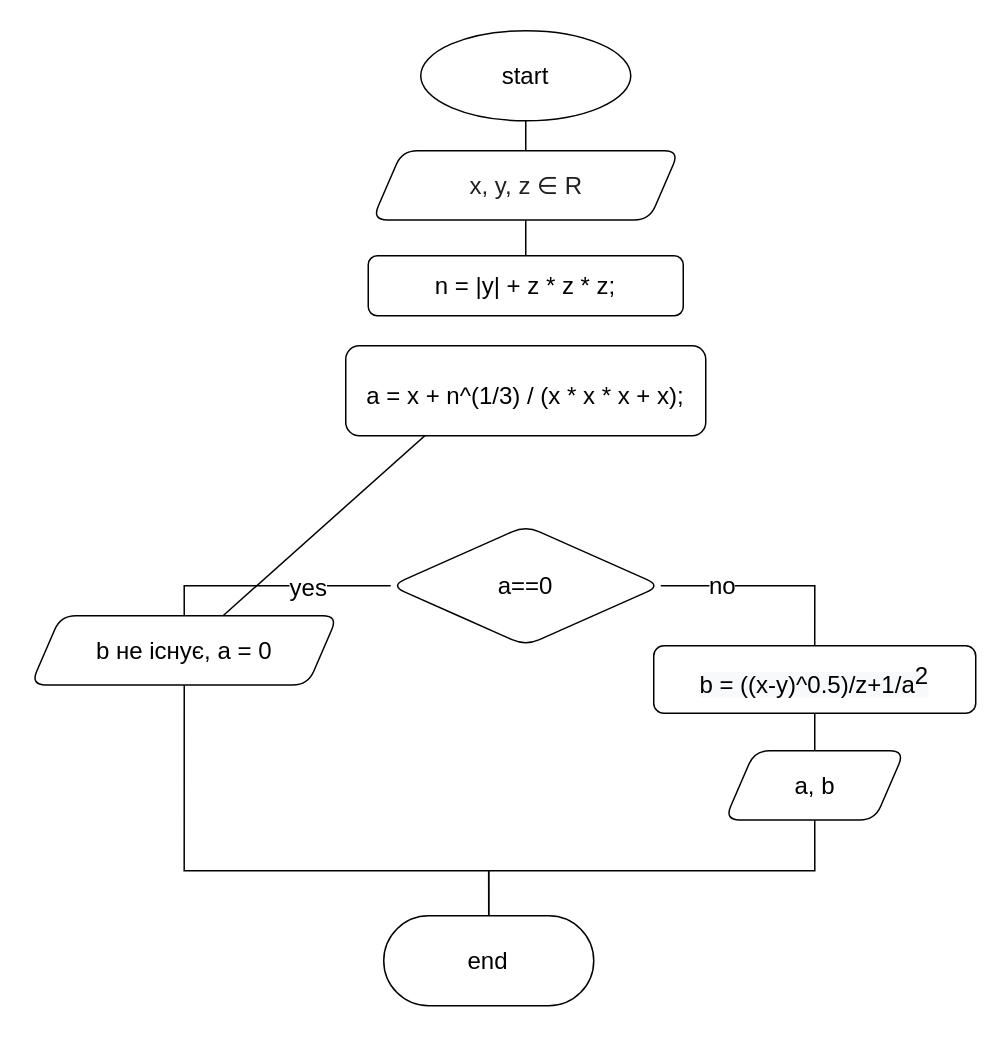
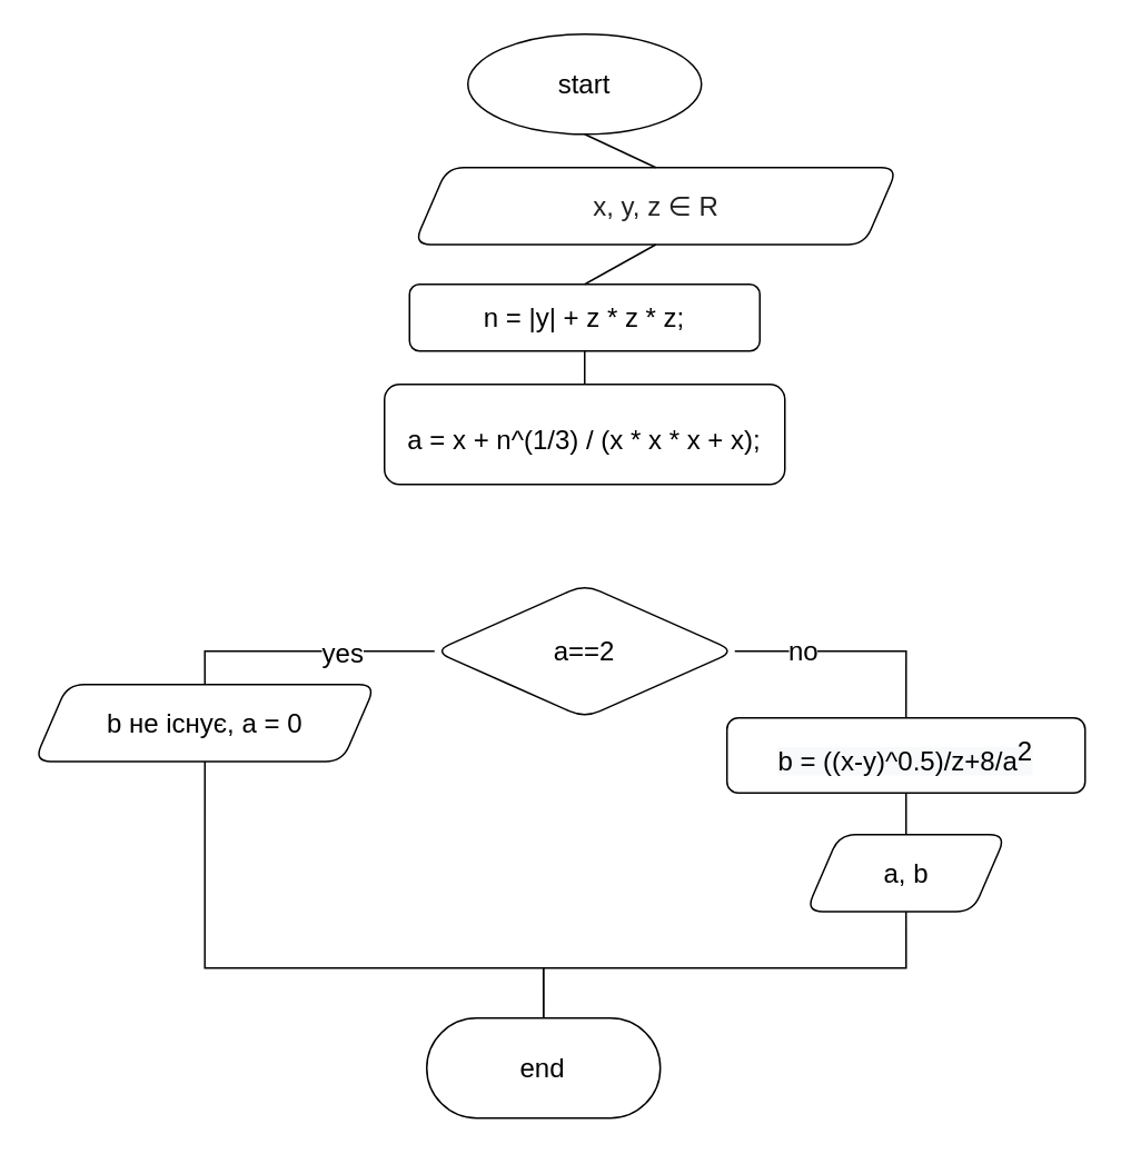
- <mxCell id="2" value="&lt;font style=&quot;font-size: 16px;&quot;&gt;&lt;span style=&quot;color: rgb(32, 33, 34); font-family: sans-serif; background-color: rgb(255, 255, 255); font-size: 16px;&quot;&gt;x, y, z&amp;nbsp;&lt;/span&gt;&lt;/font&gt;&lt;span style=&quot;color: rgb(32, 33, 34); font-family: sans-serif; font-size: 16px; background-color: rgb(255, 255, 255);&quot;&gt;∈ R&lt;/span&gt;" style="shape=parallelogram;perimeter=parallelogramPerimeter;whiteSpace=wrap;html=1;fixedSize=1;fontSize=16;rounded=1;" parent="1" vertex="1"><mxGeometry x="247.67" y="100" width="204.67" height="46.15" as="geometry" /></mxCell>
+ <mxCell id="2" value="&lt;font style=&quot;font-size: 16px;&quot;&gt;&lt;span style=&quot;color: rgb(32, 33, 34); font-family: sans-serif; background-color: rgb(255, 255, 255); font-size: 16px;&quot;&gt;x, y, z&amp;nbsp;&lt;/span&gt;&lt;/font&gt;&lt;span style=&quot;color: rgb(32, 33, 34); font-family: sans-serif; font-size: 16px; background-color: rgb(255, 255, 255);&quot;&gt;∈ R&lt;/span&gt;" style="shape=parallelogram;perimeter=parallelogramPerimeter;whiteSpace=wrap;html=1;fixedSize=1;fontSize=16;rounded=1;" parent="1" vertex="1"><mxGeometry x="247.67" y="100" width="290" height="46.15" as="geometry" /></mxCell>
- <mxCell id="5" style="rounded=0;orthogonalLoop=1;jettySize=auto;html=1;endArrow=none;endFill=0;exitX=0.5;exitY=0;exitDx=0;exitDy=0;fontSize=16;" parent="1" source="7" target="14" edge="1"><mxGeometry x="90" y="50" as="geometry"><mxPoint x="331" y="280" as="sourcePoint" /></mxGeometry></mxCell>
+ <mxCell id="5" style="rounded=0;orthogonalLoop=1;jettySize=auto;html=1;endArrow=none;endFill=0;exitX=0.5;exitY=0;exitDx=0;exitDy=0;fontSize=16;" parent="1" source="7" target="3" edge="1"><mxGeometry x="90" y="50" as="geometry"><mxPoint x="331" y="280" as="sourcePoint" /></mxGeometry></mxCell>
- <mxCell id="12" value="a==0" style="rhombus;whiteSpace=wrap;html=1;verticalAlign=middle;flipV=1;rounded=1;fontSize=16;" parent="1" vertex="1"><mxGeometry x="260" y="350" width="180" height="80" as="geometry" /></mxCell>
+ <mxCell id="12" value="a==2" style="rhombus;whiteSpace=wrap;html=1;verticalAlign=middle;flipV=1;rounded=1;fontSize=16;" parent="1" vertex="1"><mxGeometry x="260" y="350" width="180" height="80" as="geometry" /></mxCell>
- <mxCell id="16" value="&lt;span style=&quot;color: rgb(0, 0, 0); font-family: helvetica; font-size: 16px; font-style: normal; font-weight: 400; letter-spacing: normal; text-align: center; text-indent: 0px; text-transform: none; word-spacing: 0px; background-color: rgb(248, 249, 250); display: inline; float: none;&quot;&gt;b = ((x-y)^0.5)/z+1/a&lt;sup style=&quot;font-size: 16px;&quot;&gt;2&lt;/sup&gt;&lt;/span&gt;" style="rounded=1;whiteSpace=wrap;html=1;fontSize=16;" parent="1" vertex="1"><mxGeometry x="435.32" y="430" width="214.67" height="45" as="geometry" /></mxCell>
+ <mxCell id="16" value="&lt;span style=&quot;color: rgb(0, 0, 0); font-family: helvetica; font-size: 16px; font-style: normal; font-weight: 400; letter-spacing: normal; text-align: center; text-indent: 0px; text-transform: none; word-spacing: 0px; background-color: rgb(248, 249, 250); display: inline; float: none;&quot;&gt;b = ((x-y)^0.5)/z+8/a&lt;sup style=&quot;font-size: 16px;&quot;&gt;2&lt;/sup&gt;&lt;/span&gt;" style="rounded=1;whiteSpace=wrap;html=1;fontSize=16;" parent="1" vertex="1"><mxGeometry x="435.32" y="430" width="214.67" height="45" as="geometry" /></mxCell>
